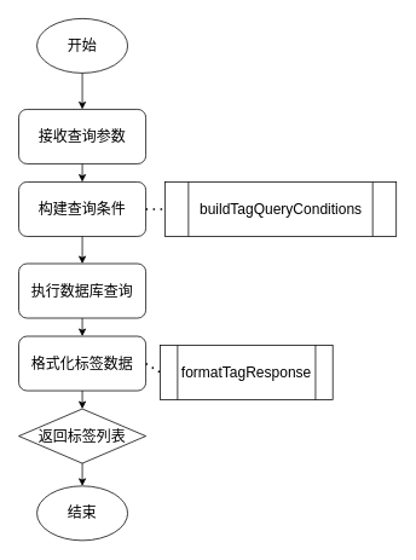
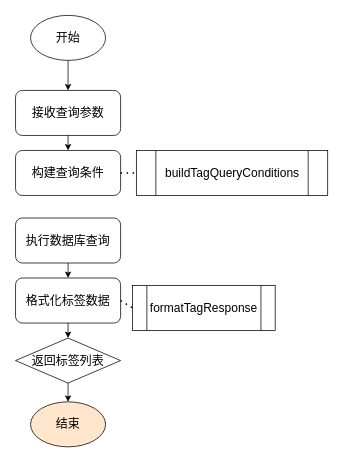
- <mxCell id="11" value="" style="endArrow=classic;html=1;exitX=0.5;exitY=1;exitDx=0;exitDy=0;fontSize=16;" parent="1" source="4" target="5" edge="1"><mxGeometry width="50" height="50" relative="1" as="geometry"><mxPoint x="66" y="390" as="sourcePoint" /><mxPoint x="76" y="440" as="targetPoint" /></mxGeometry></mxCell>
- <mxCell id="8" value="结束" style="ellipse;whiteSpace=wrap;html=1;fontSize=16;" parent="1" vertex="1"><mxGeometry x="40" y="535" width="100" height="60" as="geometry" /></mxCell>
+ <mxCell id="8" value="结束" style="ellipse;whiteSpace=wrap;html=1;fontSize=16;fillColor=#ffe6cc;" parent="1" vertex="1"><mxGeometry x="40" y="535" width="100" height="60" as="geometry" /></mxCell>
